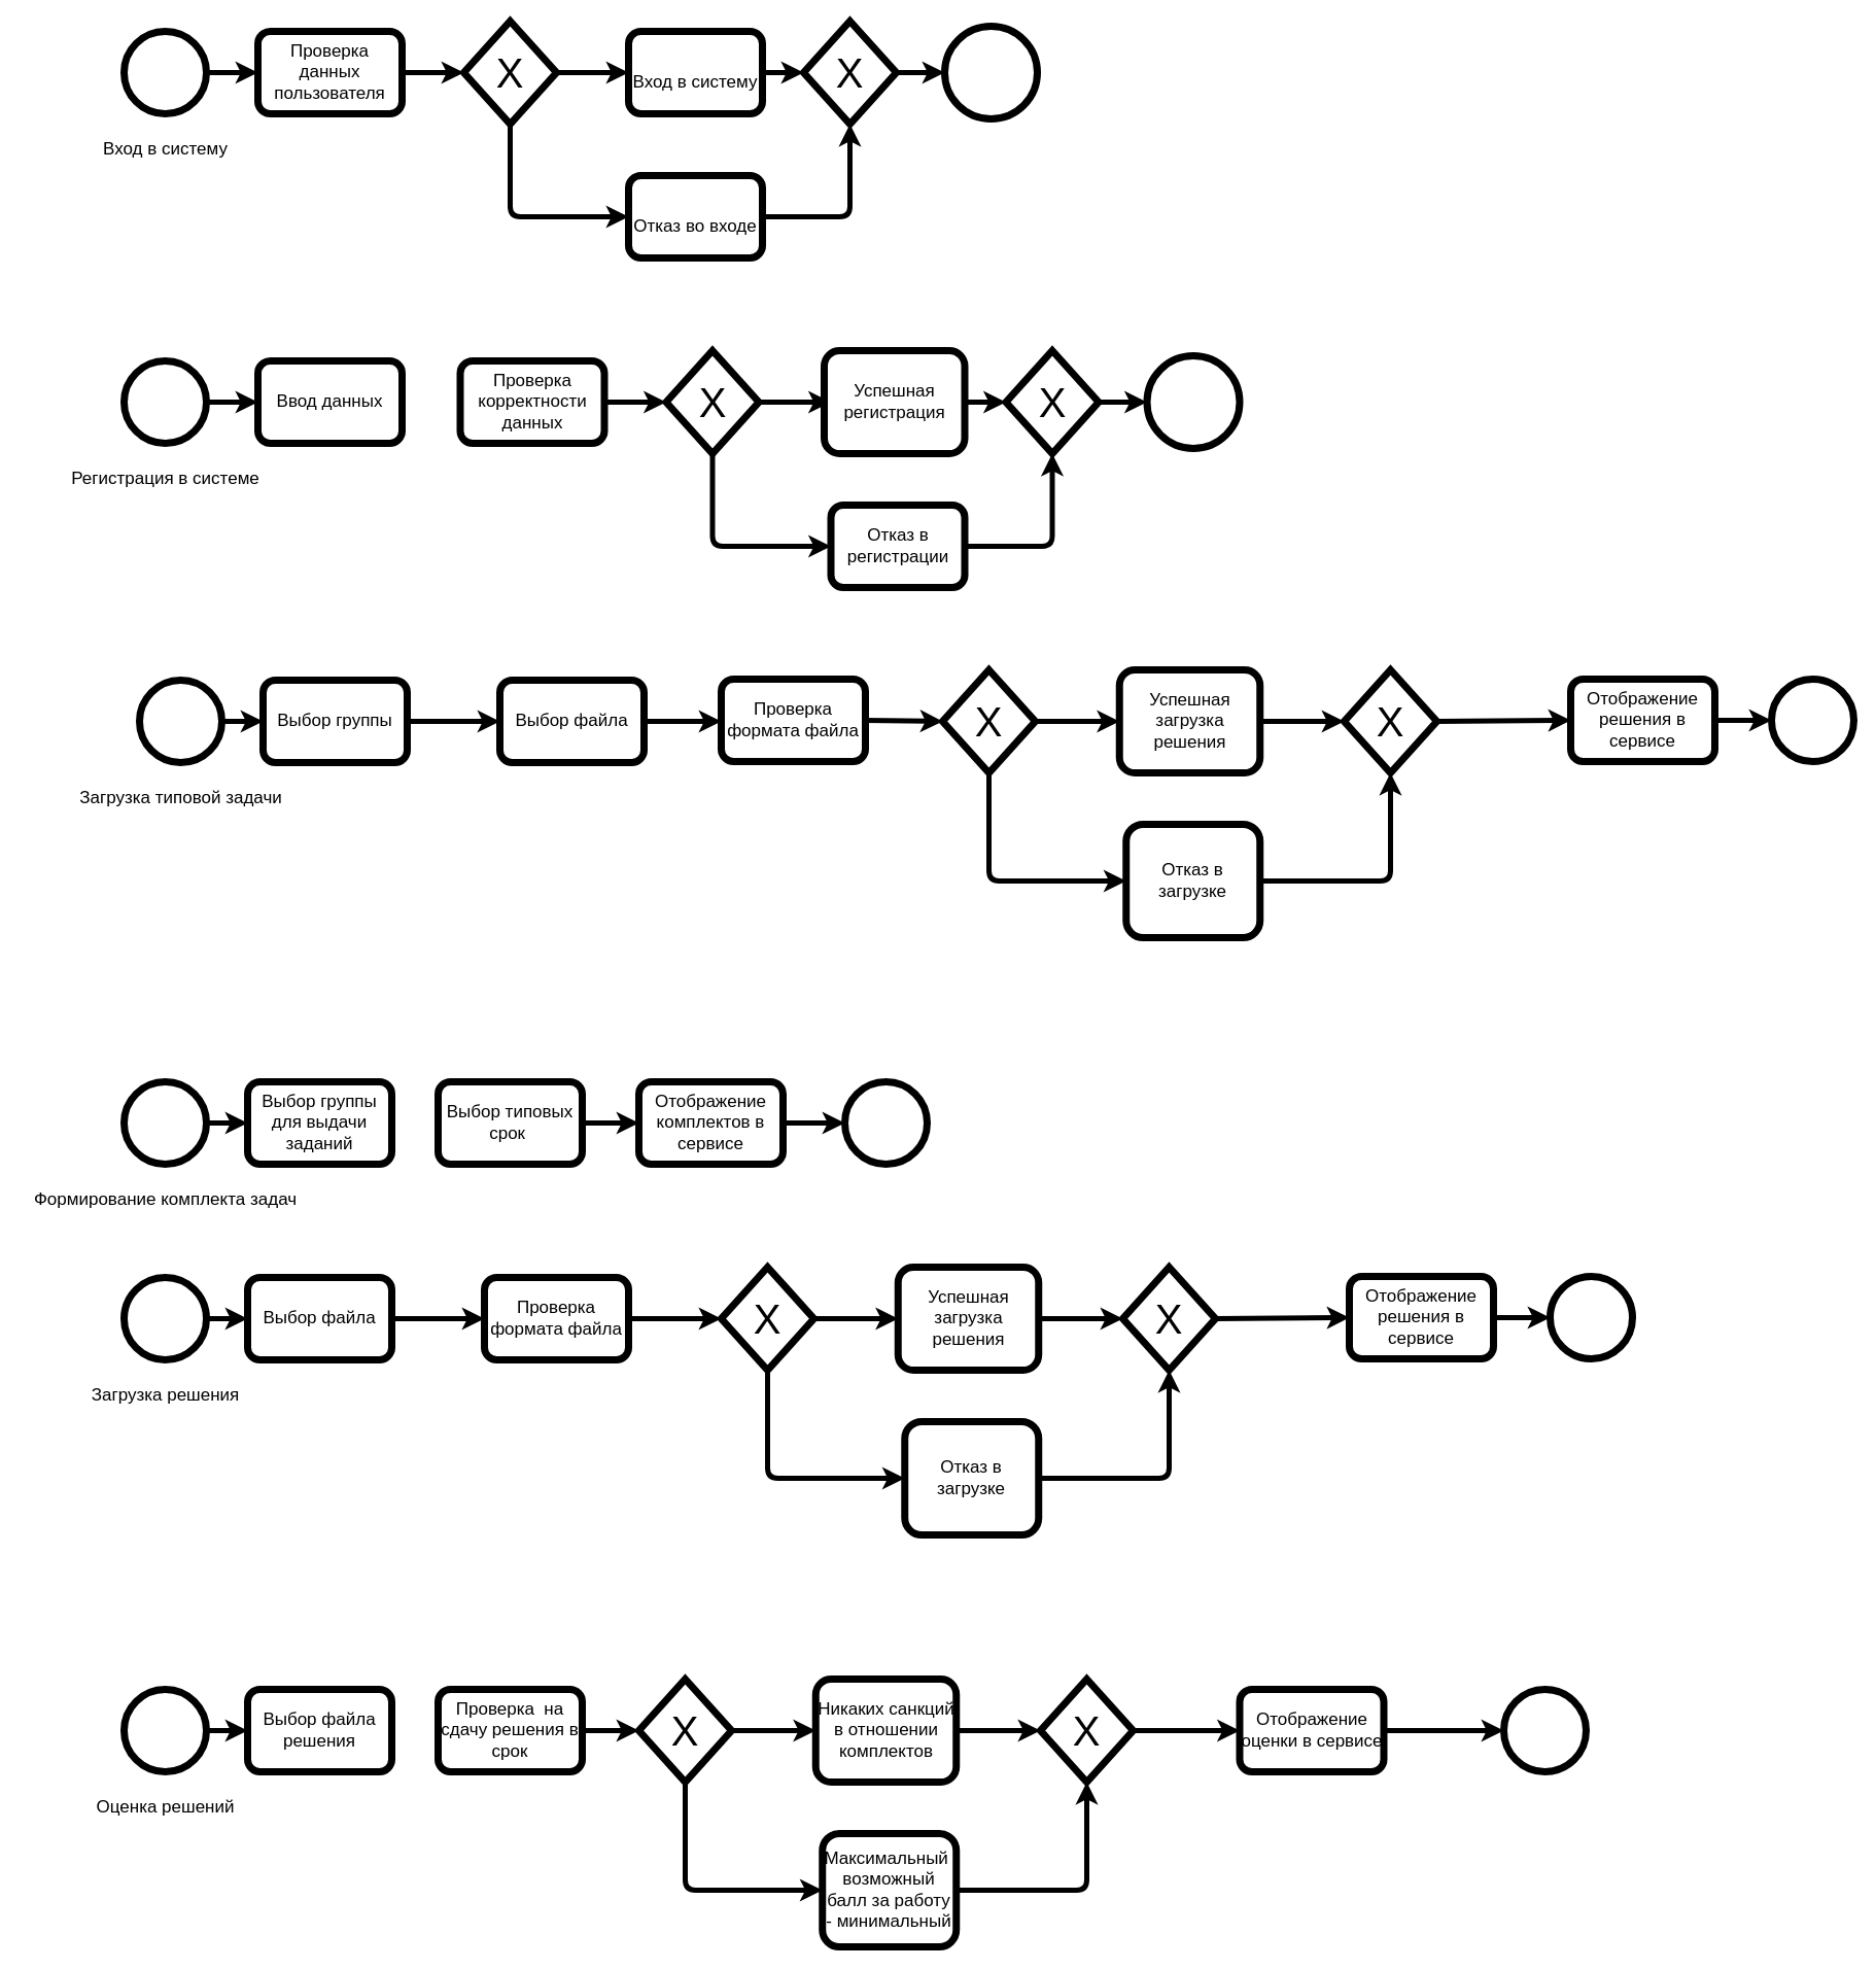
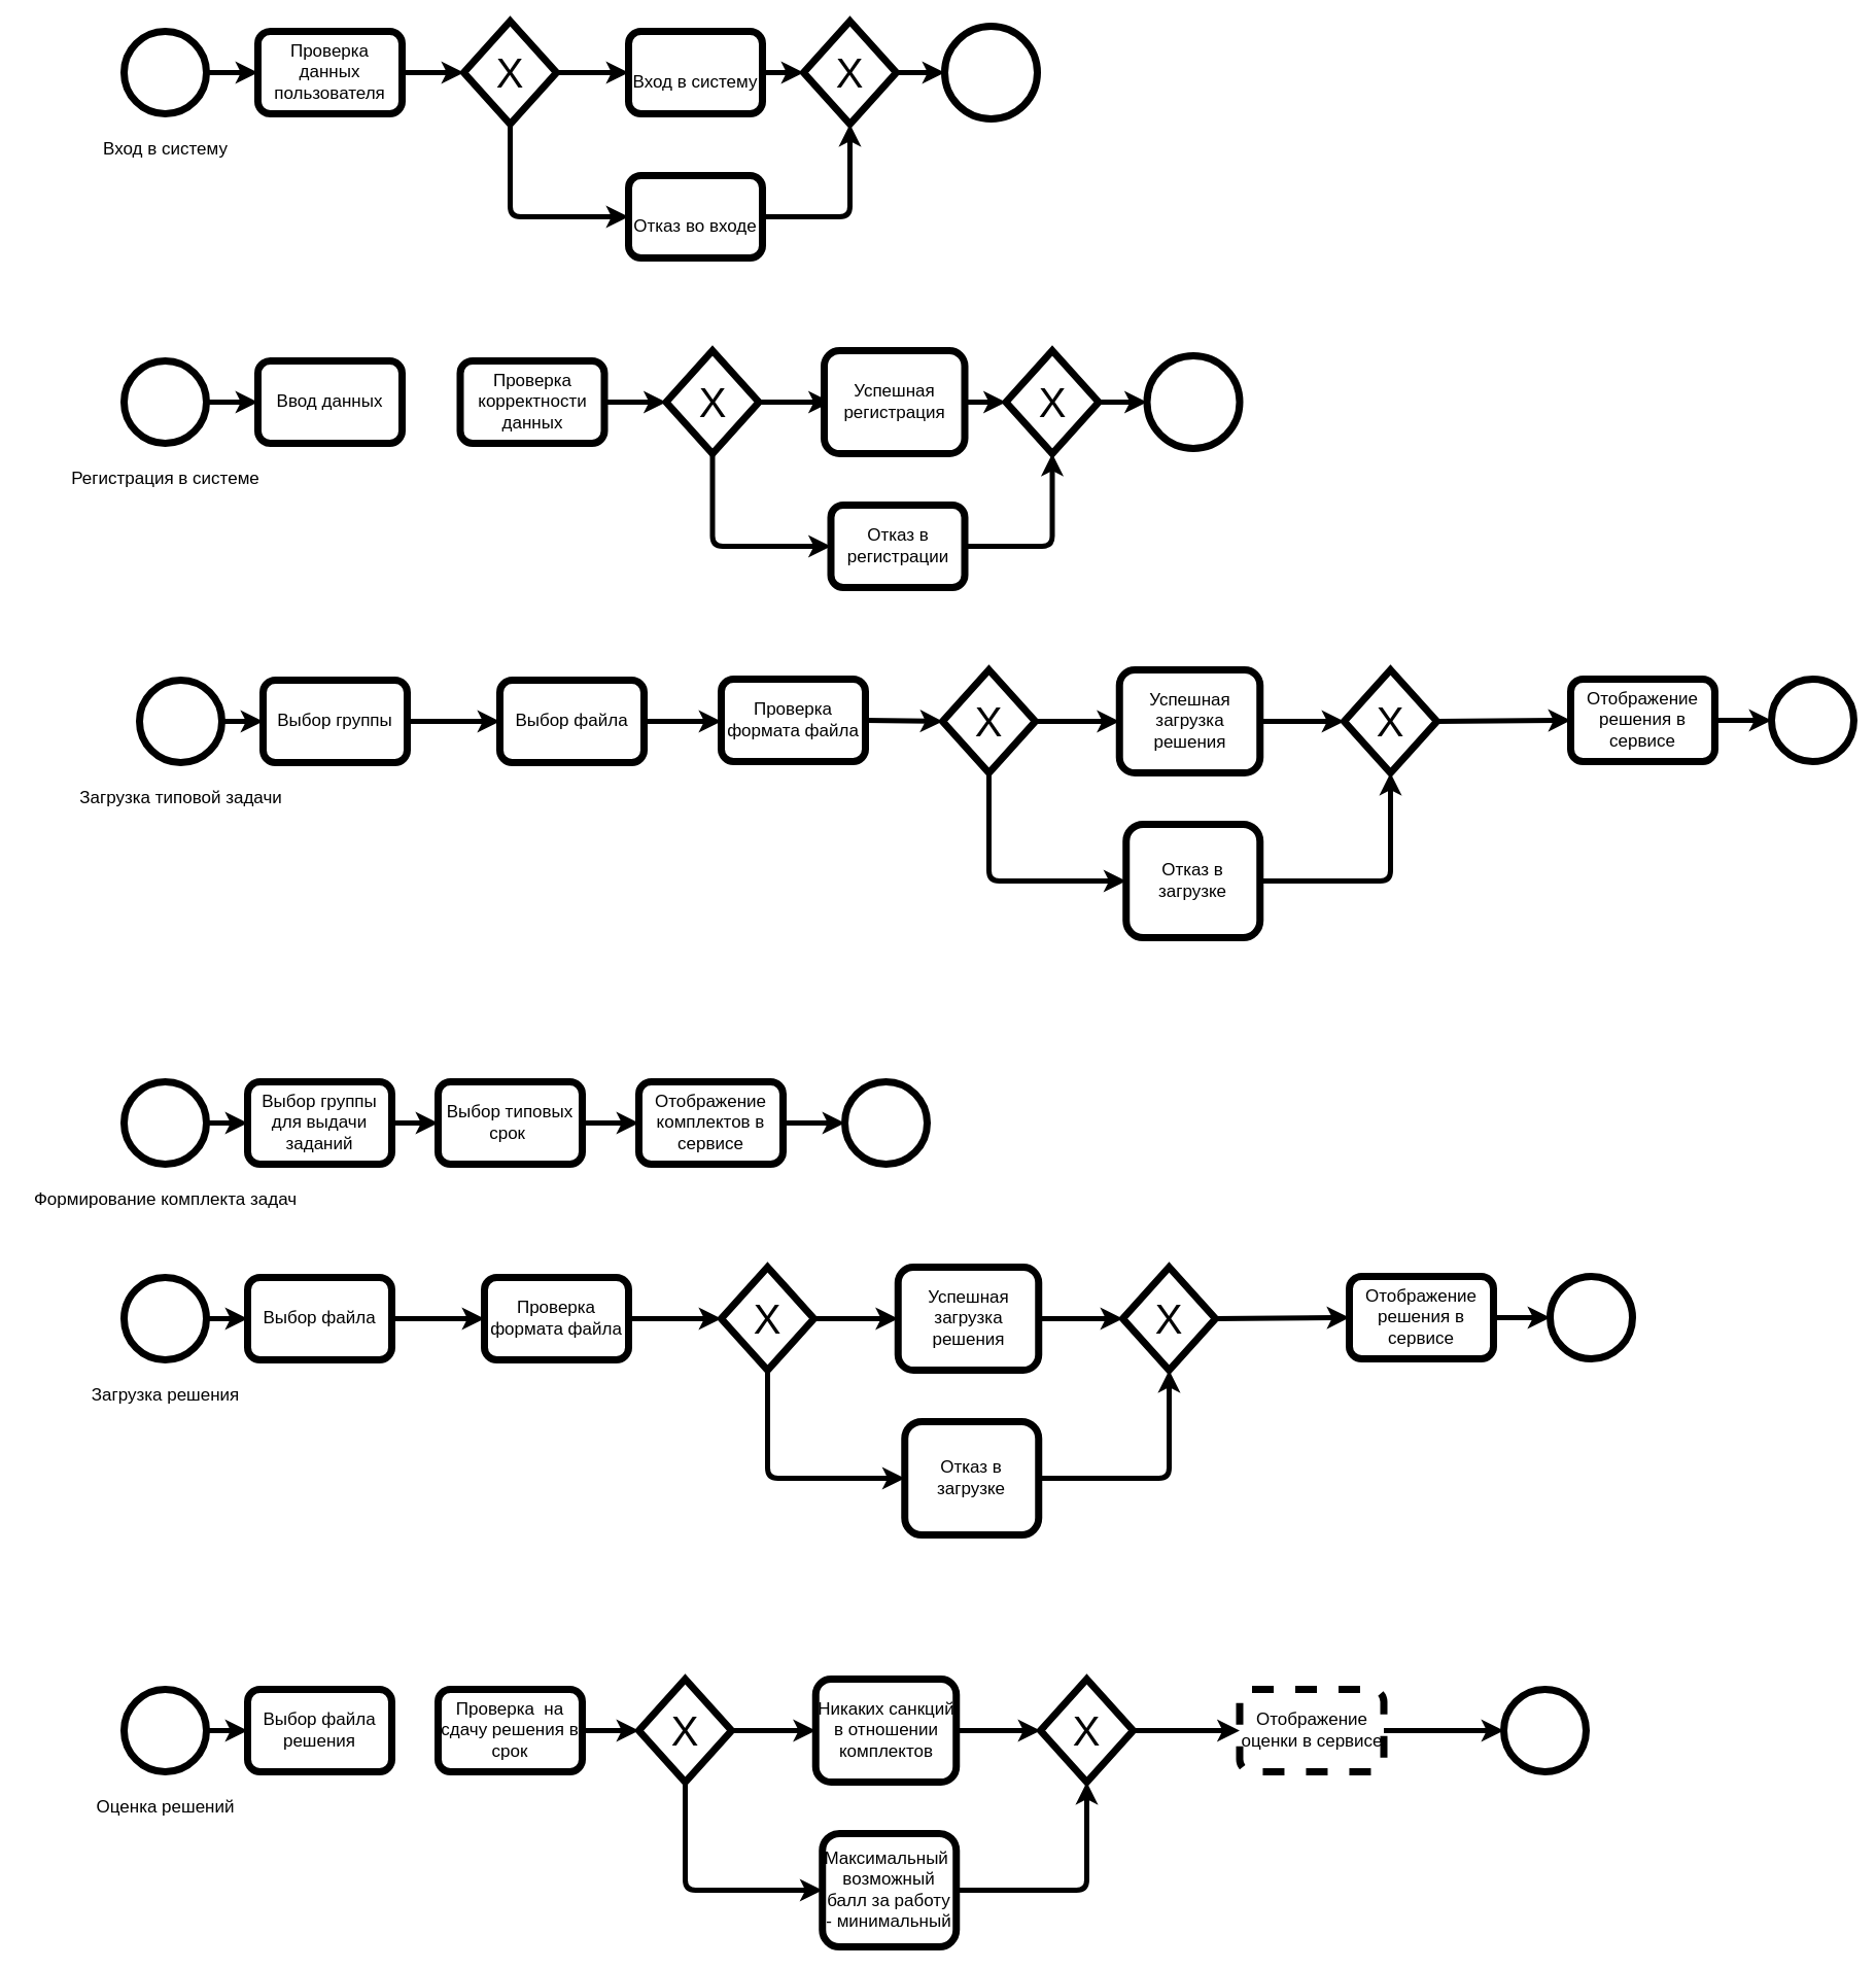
+ <mxCell id="20" style="edgeStyle=none;html=1;exitX=1;exitY=0.5;exitDx=0;exitDy=0;entryX=0;entryY=0.5;entryDx=0;entryDy=0;strokeWidth=5;fontSize=17;" parent="1" source="21" target="23" edge="1"><mxGeometry relative="1" as="geometry" /></mxCell>
- <mxCell id="59" value="&lt;span style=&quot;font-size: 17px;&quot;&gt;Отображение оценки в сервисе&lt;/span&gt;" style="rounded=1;whiteSpace=wrap;html=1;strokeWidth=7;fillColor=default;gradientColor=none;" vertex="1" parent="1"><mxGeometry x="1203.5" y="1640" width="140" height="80" as="geometry" /></mxCell>
+ <mxCell id="59" value="&lt;span style=&quot;font-size: 17px;&quot;&gt;Отображение оценки в сервисе&lt;/span&gt;" style="rounded=1;whiteSpace=wrap;html=1;strokeWidth=7;fillColor=default;gradientColor=none;dashed=1;" vertex="1" parent="1"><mxGeometry x="1203.5" y="1640" width="140" height="80" as="geometry" /></mxCell>
